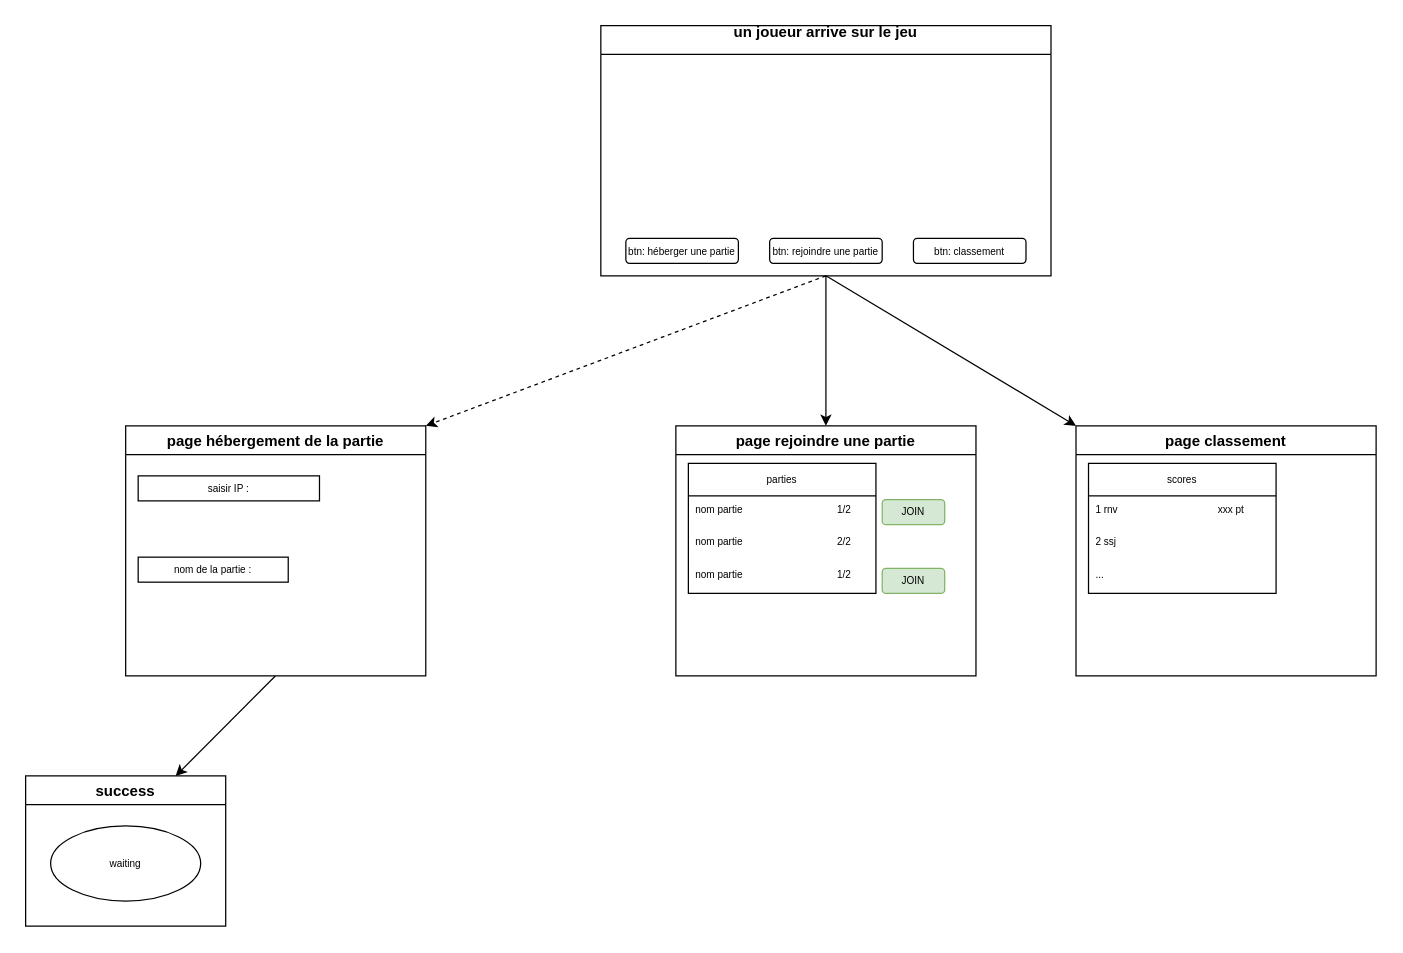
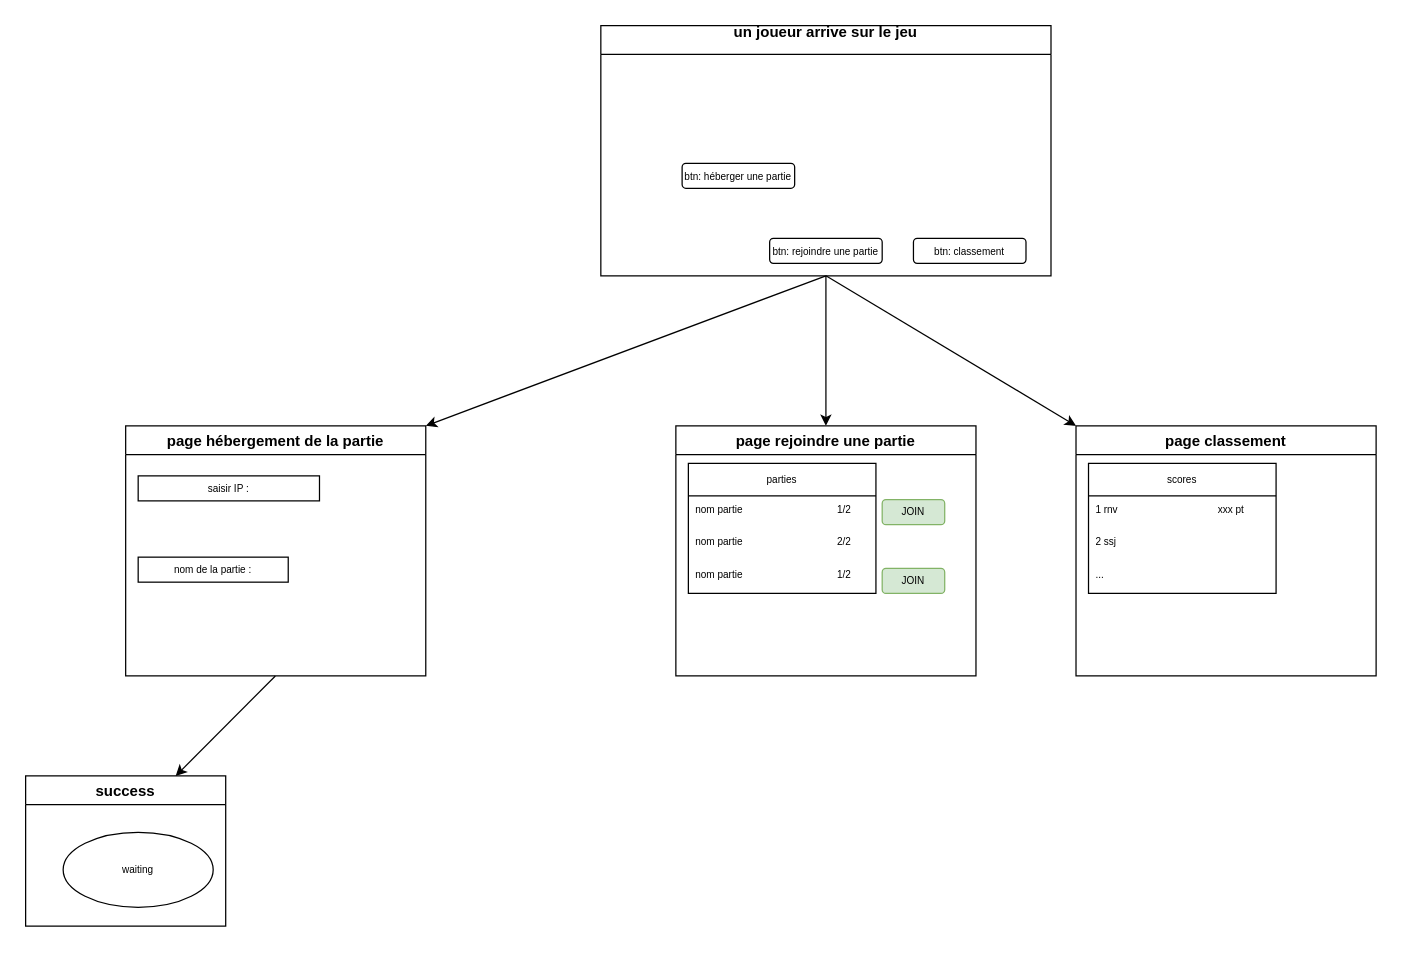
- <mxCell id="3" value="&lt;font style=&quot;font-size: 8px;&quot;&gt;btn: héberger une partie &lt;/font&gt;" style="rounded=1;whiteSpace=wrap;html=1;" vertex="1" parent="2"><mxGeometry x="20" y="170" width="90" height="20" as="geometry" /></mxCell>
+ <mxCell id="3" value="&lt;font style=&quot;font-size: 8px;&quot;&gt;btn: héberger une partie &lt;/font&gt;" style="rounded=1;whiteSpace=wrap;html=1;" vertex="1" parent="2"><mxGeometry x="65" y="110" width="90" height="20" as="geometry" /></mxCell>
- <mxCell id="6" value="" style="endArrow=classic;html=1;rounded=0;fontSize=8;exitX=0.5;exitY=1;exitDx=0;exitDy=0;entryX=1;entryY=0;entryDx=0;entryDy=0;dashed=1;" edge="1" parent="1" source="2" target="9"><mxGeometry width="50" height="50" relative="1" as="geometry"><mxPoint x="720" y="320" as="sourcePoint" /><mxPoint x="460" y="340" as="targetPoint" /></mxGeometry></mxCell>
+ <mxCell id="6" value="" style="endArrow=classic;html=1;rounded=0;fontSize=8;exitX=0.5;exitY=1;exitDx=0;exitDy=0;entryX=1;entryY=0;entryDx=0;entryDy=0;" edge="1" parent="1" source="2" target="9"><mxGeometry width="50" height="50" relative="1" as="geometry"><mxPoint x="720" y="320" as="sourcePoint" /><mxPoint x="460" y="340" as="targetPoint" /></mxGeometry></mxCell>
- <mxCell id="21" value="waiting" style="ellipse;whiteSpace=wrap;html=1;fontSize=8;" vertex="1" parent="20"><mxGeometry x="20" y="40" width="120" height="60" as="geometry" /></mxCell>
+ <mxCell id="21" value="waiting" style="ellipse;whiteSpace=wrap;html=1;fontSize=8;" vertex="1" parent="20"><mxGeometry x="30" y="45" width="120" height="60" as="geometry" /></mxCell>
